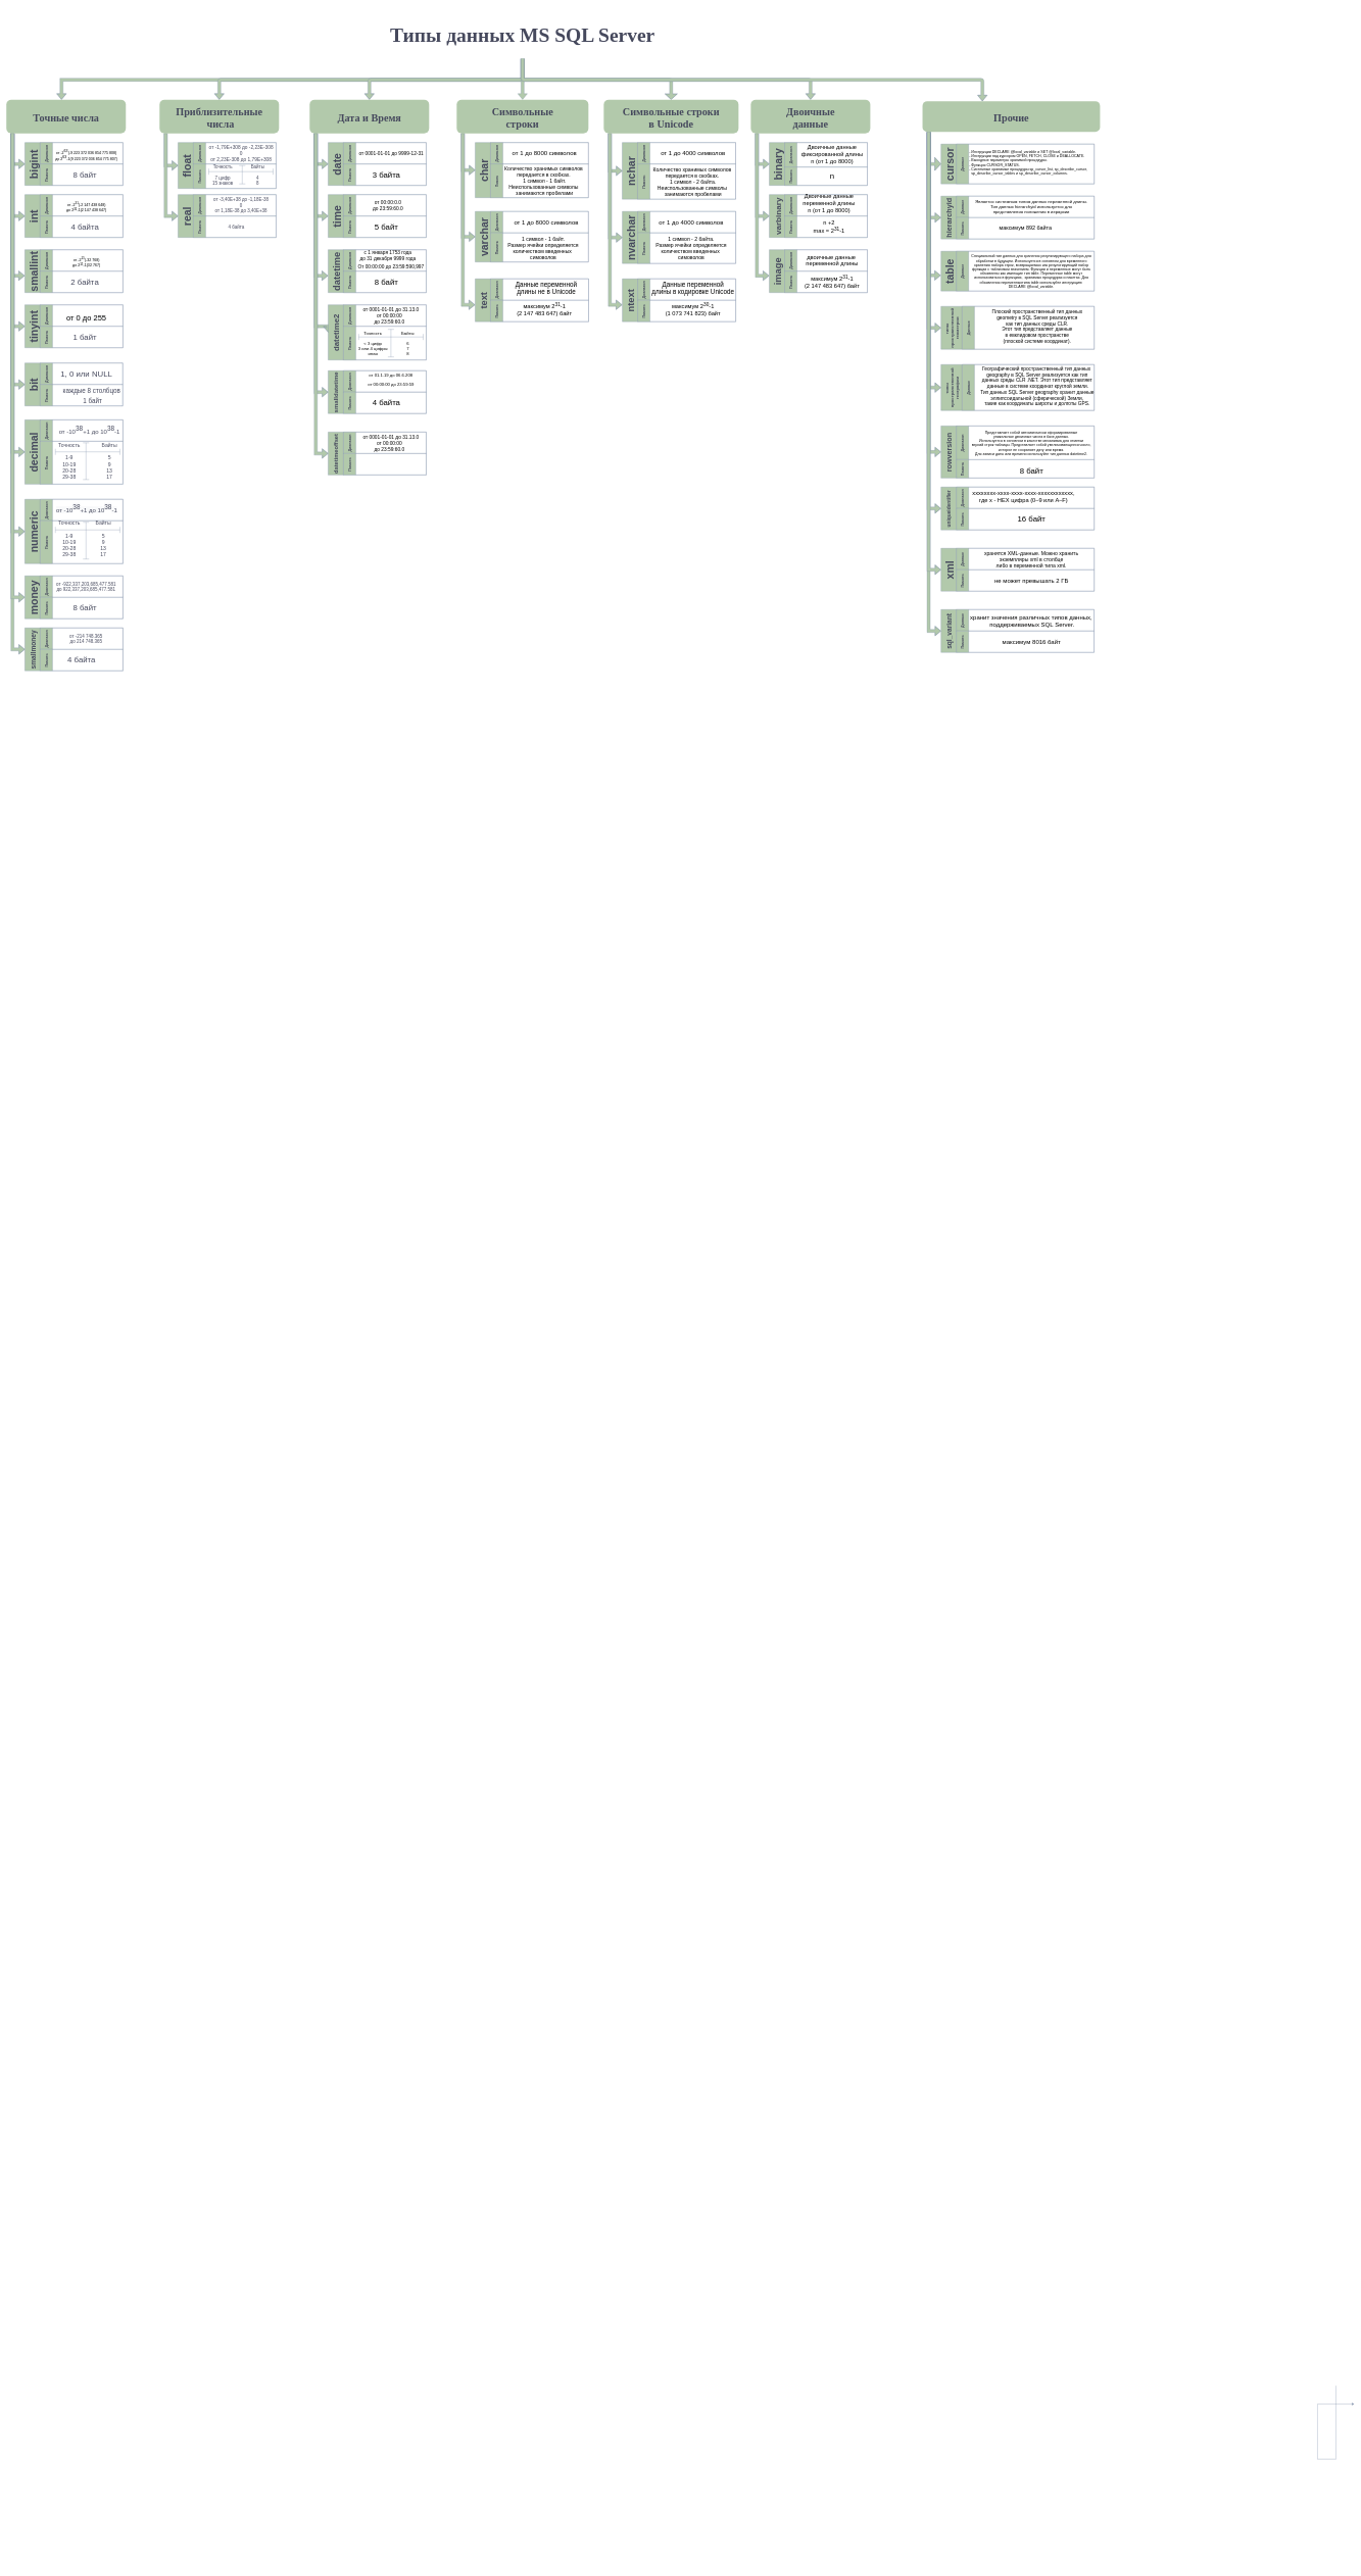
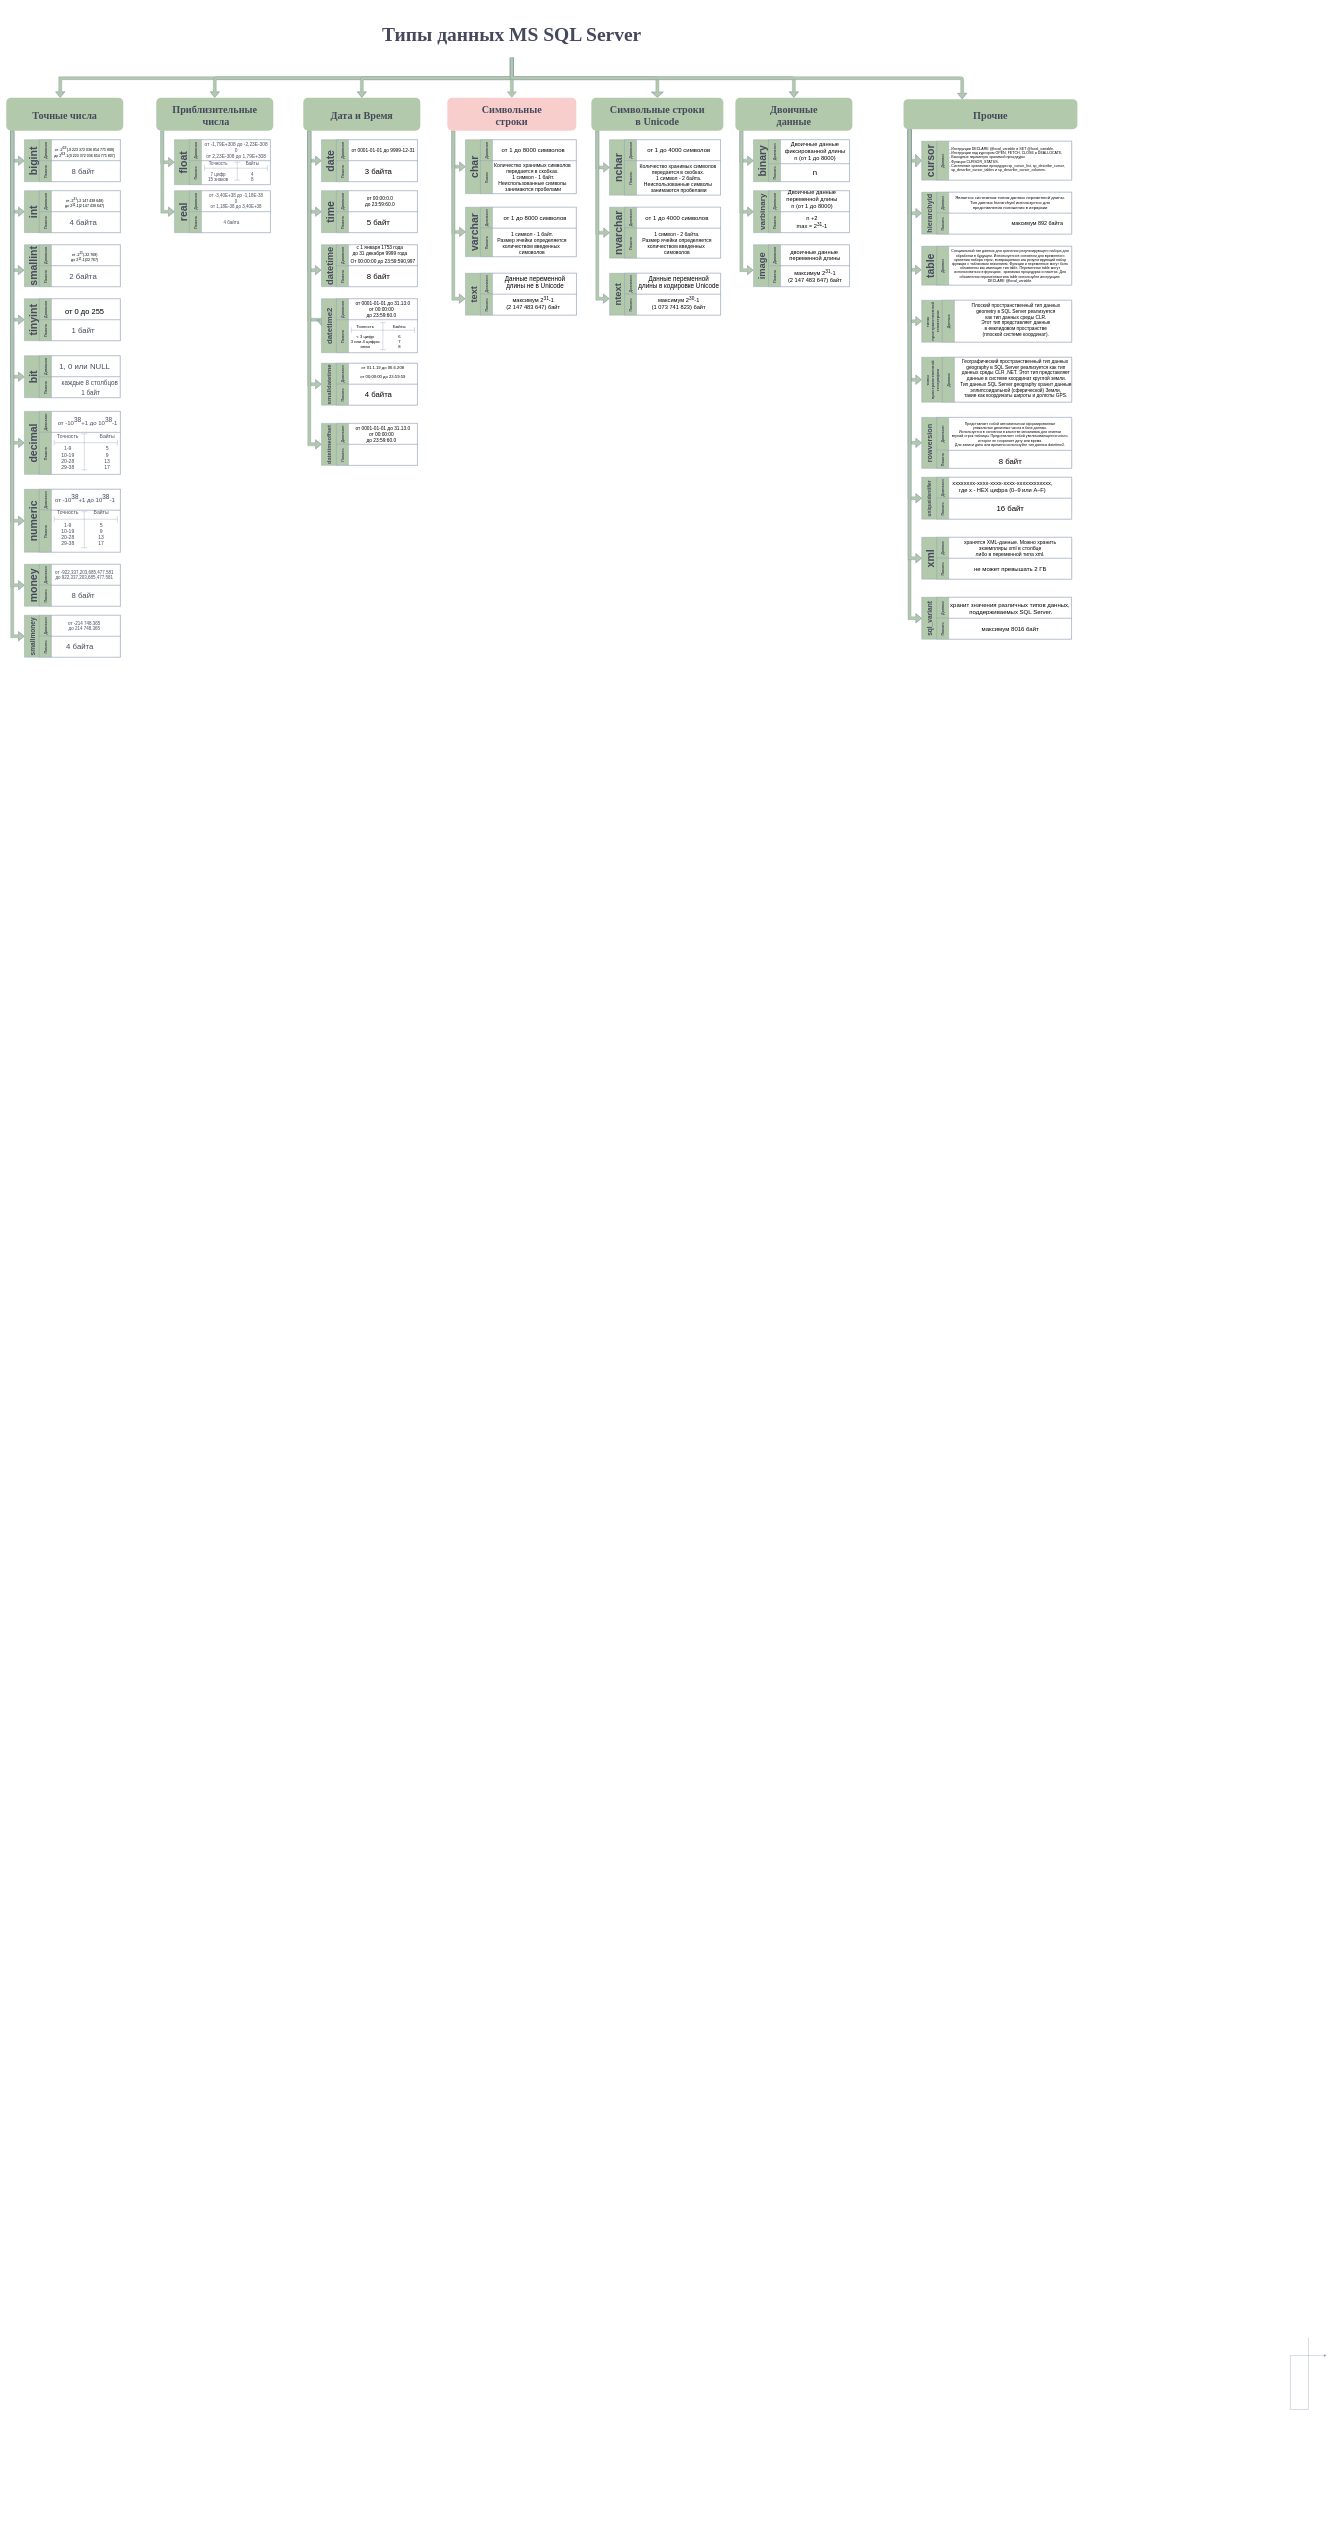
- <mxCell id="135" value="Символьные &#10;строки" style="rounded=1;fillColor=#B2C9AB;strokeColor=none;fontColor=#46495D;fontStyle=1;fontFamily=Tahoma;fontSize=34;" parent="1" vertex="1"><mxGeometry x="1490" y="325" width="430" height="110" as="geometry" /></mxCell>
+ <mxCell id="135" value="Символьные &#10;строки" style="rounded=1;fillColor=#f8cecc;strokeColor=none;fontColor=#46495D;fontStyle=1;fontFamily=Tahoma;fontSize=34;" parent="1" vertex="1"><mxGeometry x="1490" y="325" width="430" height="110" as="geometry" /></mxCell>
- <mxCell id="206" value="максимум 892 байта" style="text;html=1;align=center;verticalAlign=middle;resizable=0;points=[];autosize=1;strokeColor=none;fillColor=none;fontSize=18;fontColor=default;" parent="205" vertex="1"><mxGeometry x="130" y="20" width="190" height="30" as="geometry" /></mxCell>
+ <mxCell id="206" value="максимум 892 байта" style="text;html=1;align=center;verticalAlign=middle;resizable=0;points=[];autosize=1;strokeColor=none;fillColor=none;fontSize=18;fontColor=default;" parent="205" vertex="1"><mxGeometry x="240" y="20" width="190" height="30" as="geometry" /></mxCell>
